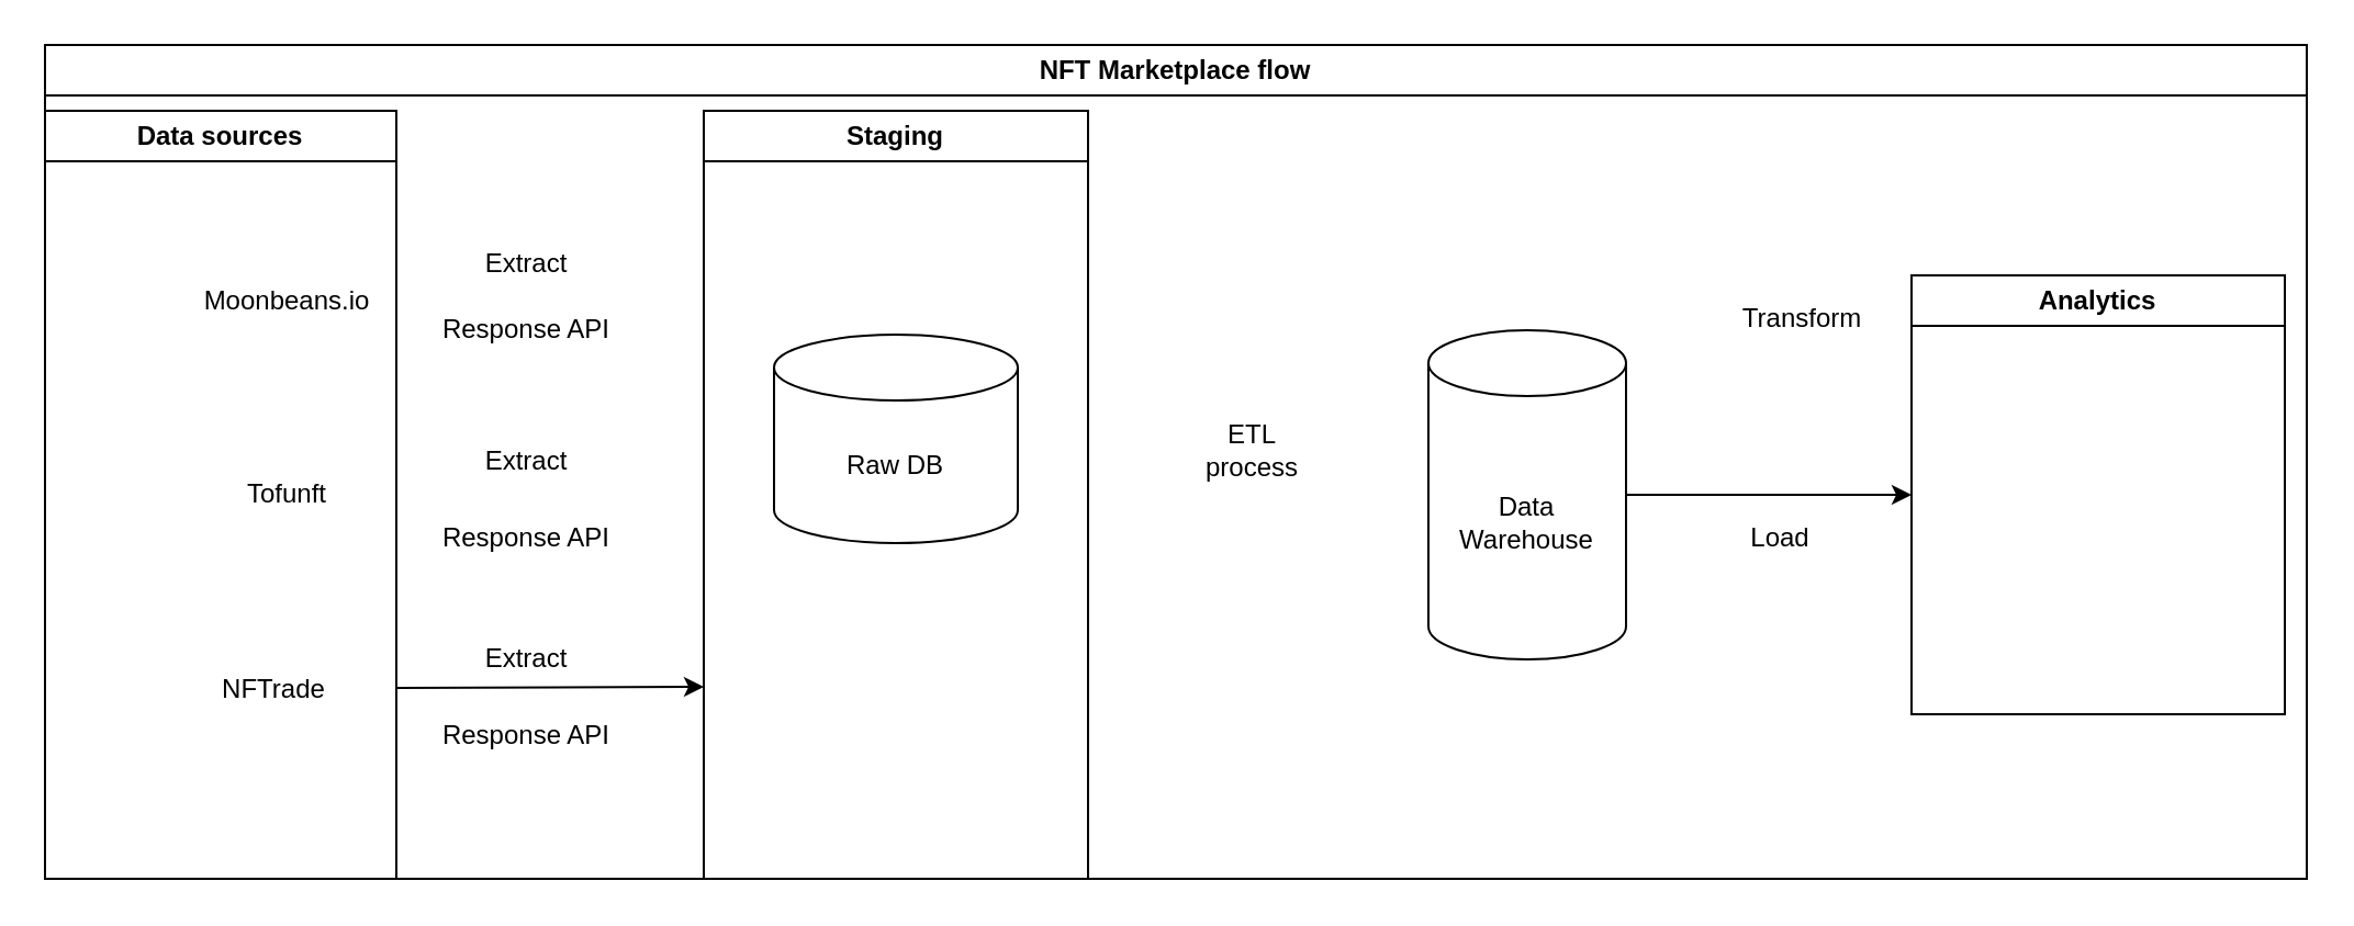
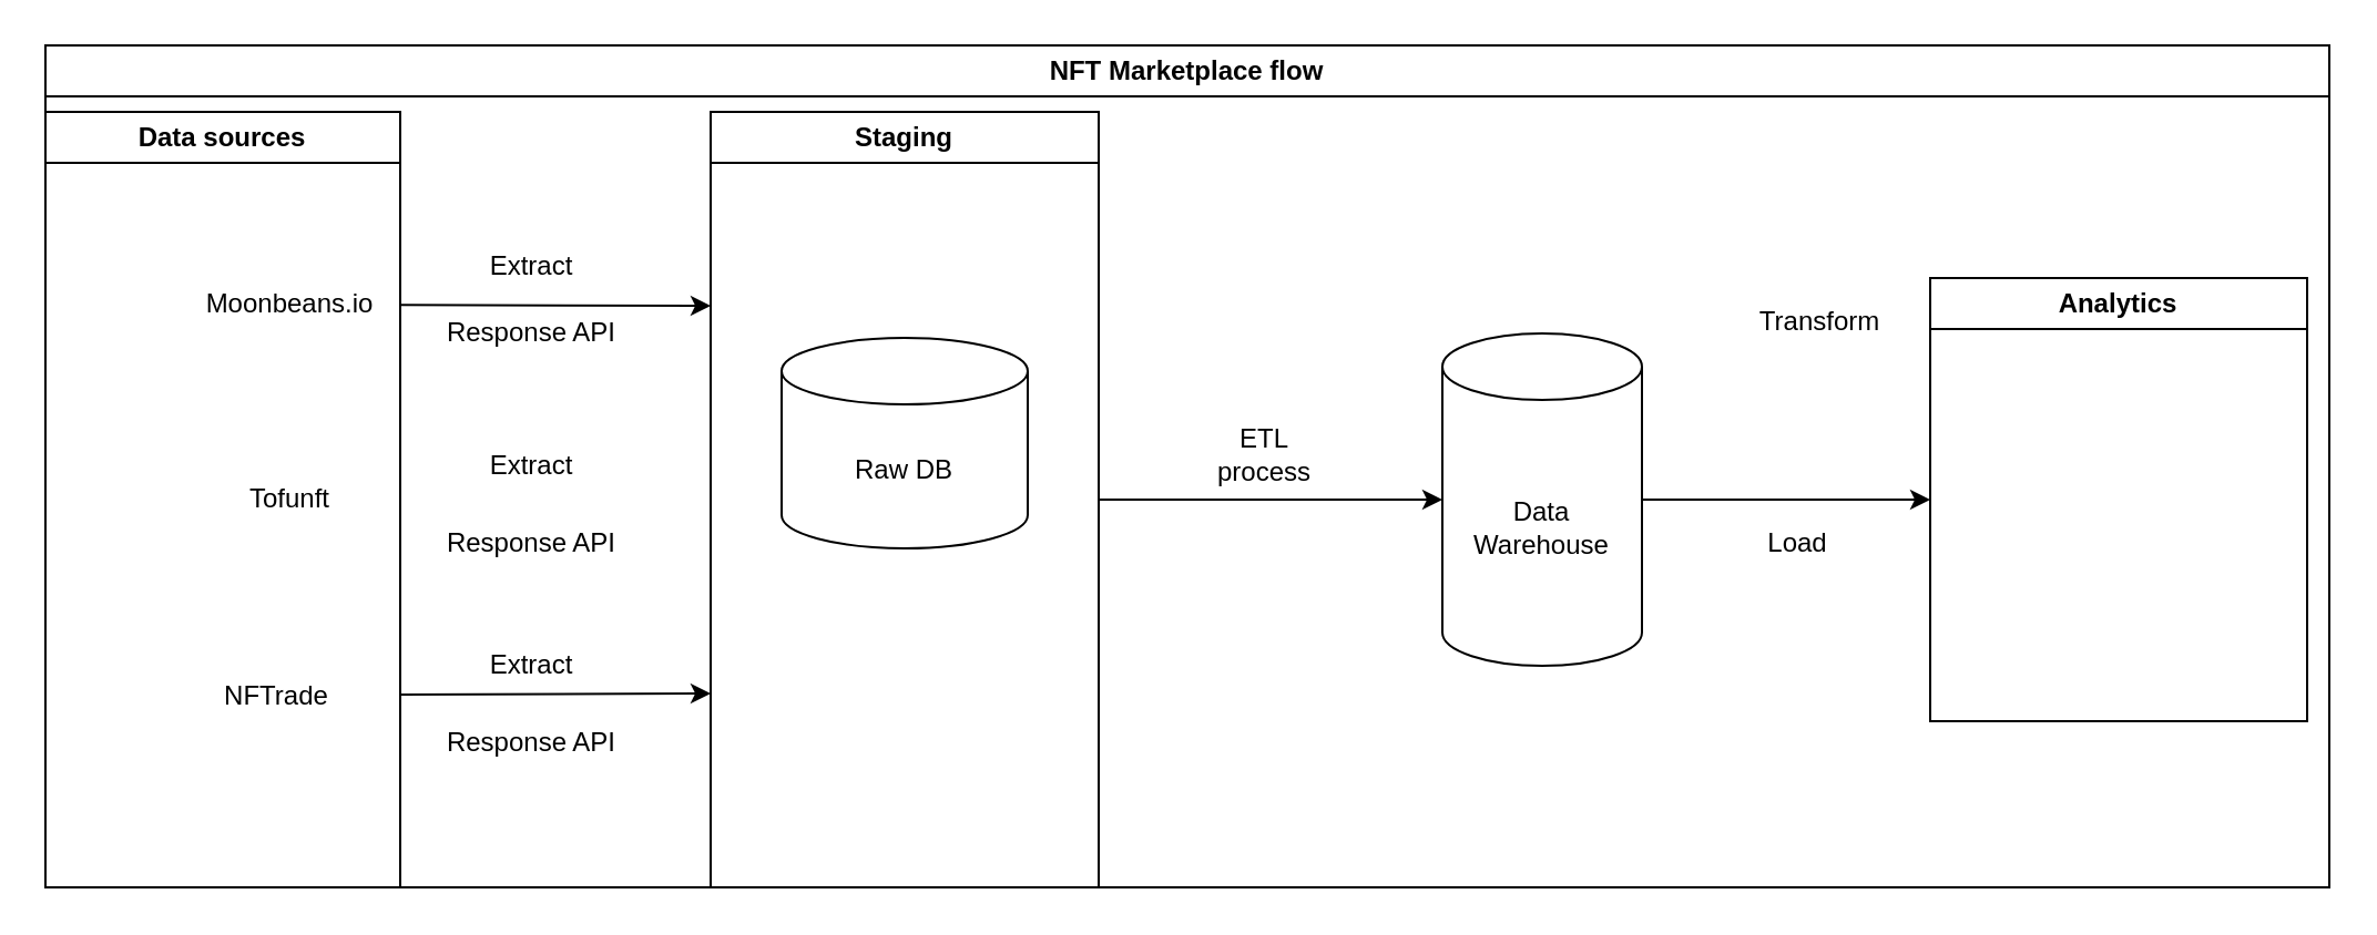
+ <mxCell id="13" style="edgeStyle=none;html=1;entryX=0;entryY=0.25;entryDx=0;entryDy=0;" parent="2" source="5" target="10" edge="1"><mxGeometry relative="1" as="geometry" /></mxCell>
+ <mxCell id="24" style="edgeStyle=none;html=1;exitX=1;exitY=0.5;exitDx=0;exitDy=0;entryX=0;entryY=0.5;entryDx=0;entryDy=0;entryPerimeter=0;" parent="2" source="10" target="23" edge="1"><mxGeometry relative="1" as="geometry"><mxPoint x="619.0" y="205" as="targetPoint" /></mxGeometry></mxCell>
